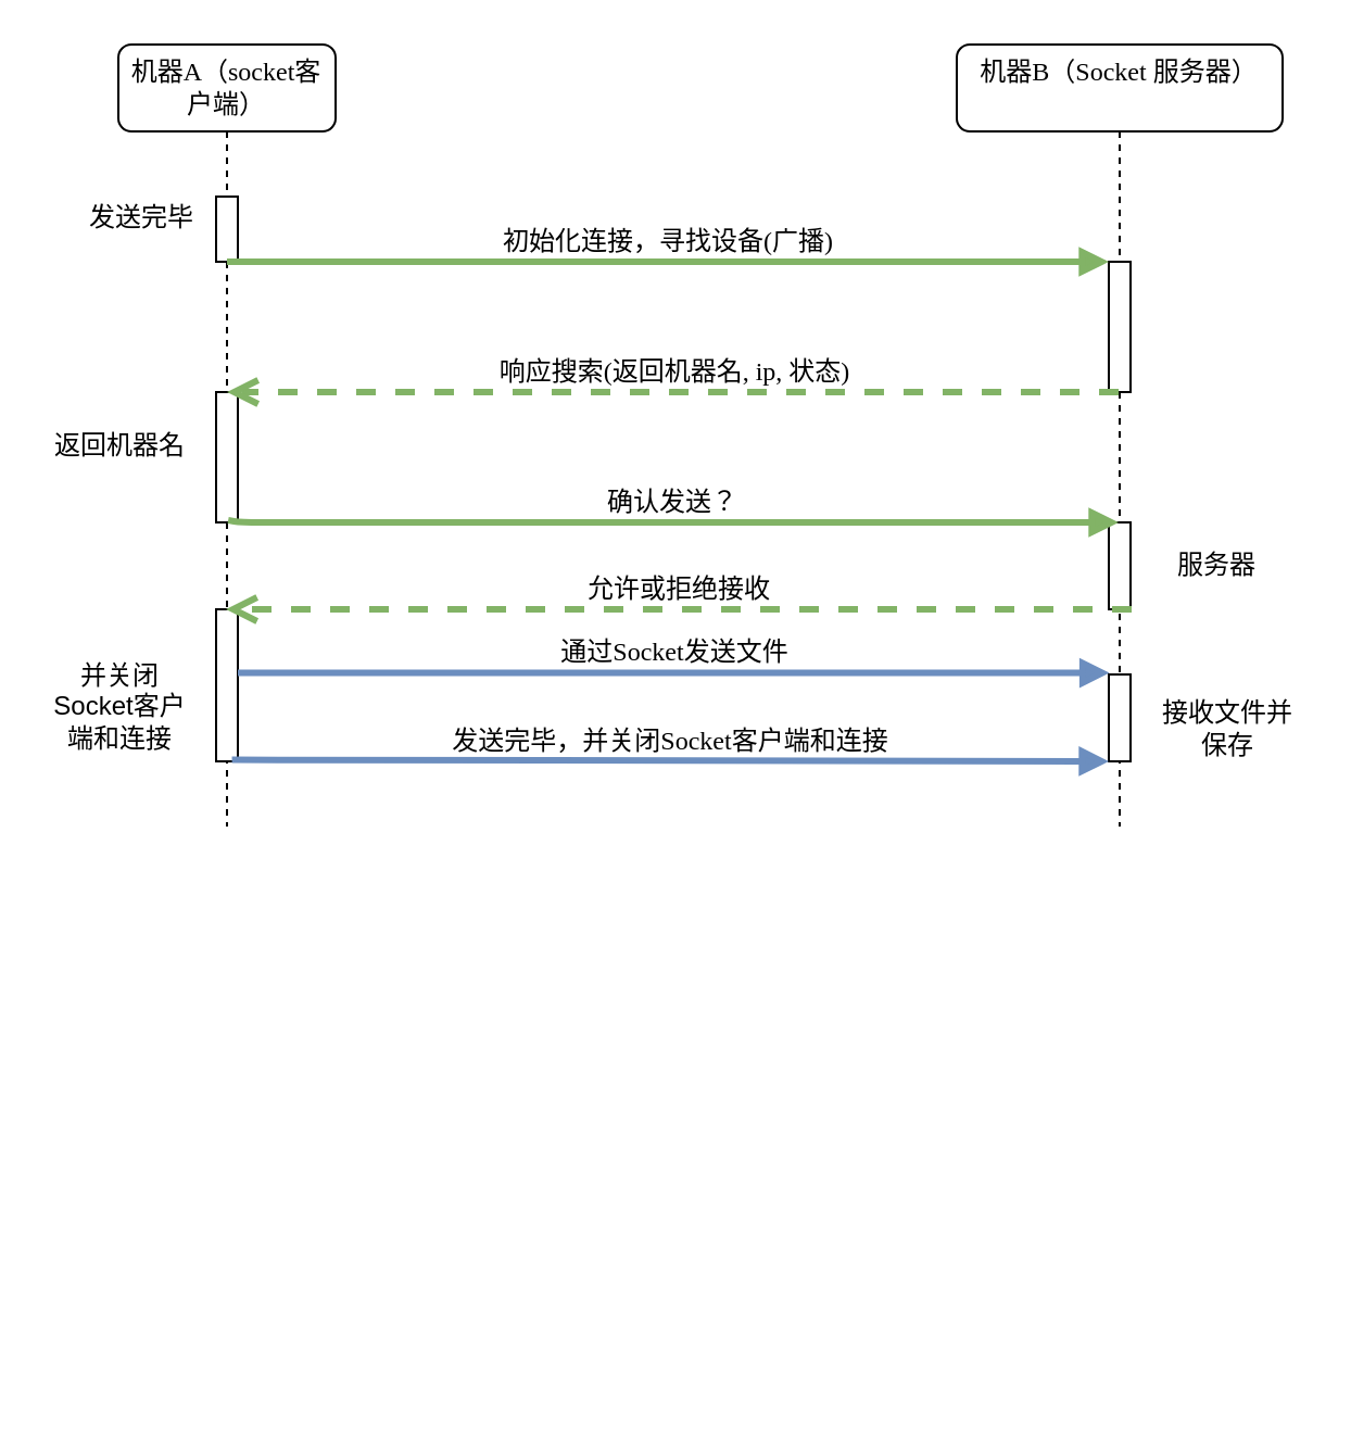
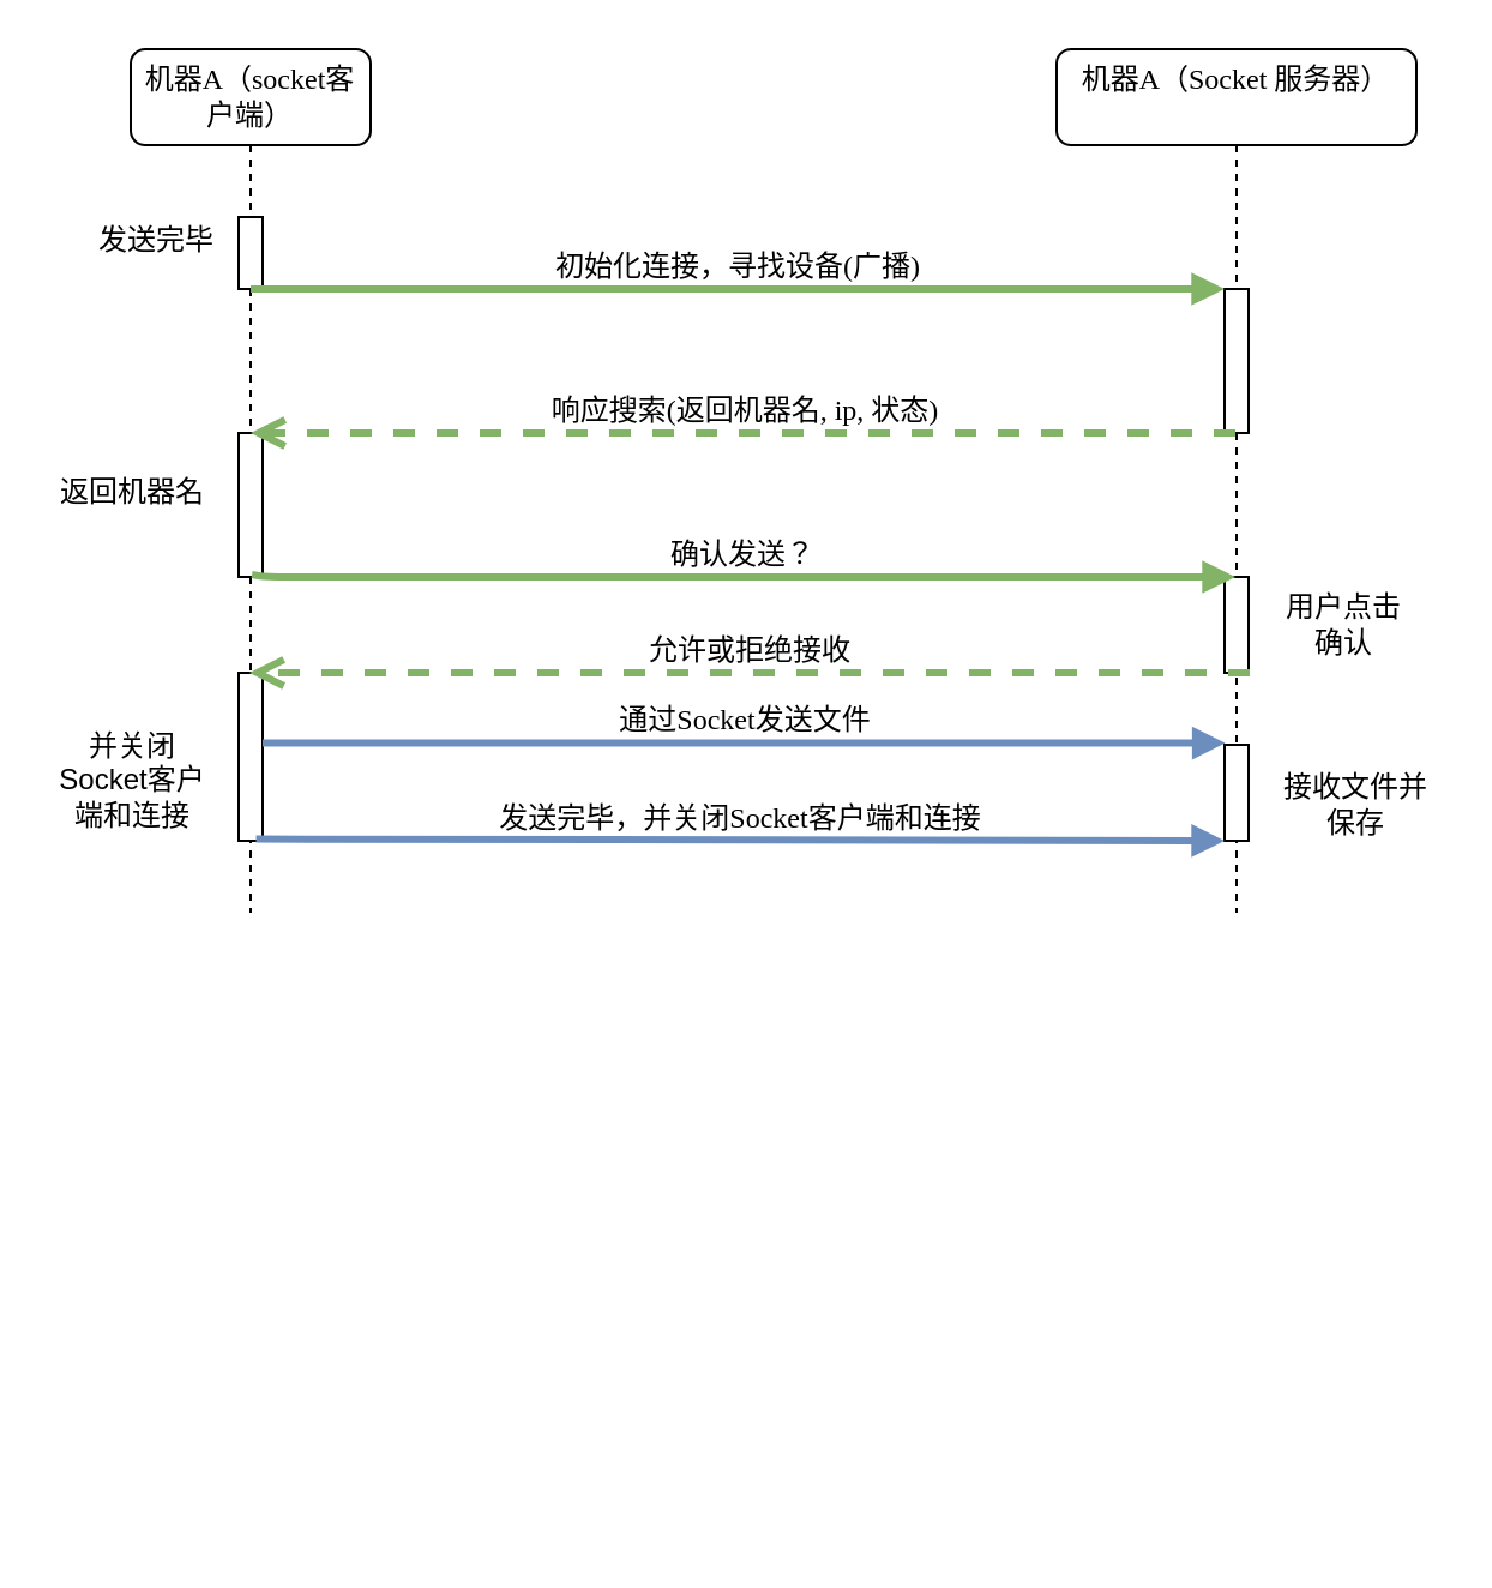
- <mxCell id="2" value="&lt;div&gt;机器B（Socket 服务器）&lt;/div&gt;&lt;div&gt;&lt;br&gt;&lt;/div&gt;" style="shape=umlLifeline;perimeter=lifelinePerimeter;whiteSpace=wrap;html=1;container=1;collapsible=0;recursiveResize=0;outlineConnect=0;rounded=1;shadow=0;comic=0;labelBackgroundColor=none;strokeWidth=1;fontFamily=Verdana;fontSize=12;align=center;" parent="1" vertex="1"><mxGeometry x="440" y="20" width="150" height="360" as="geometry" /></mxCell>
+ <mxCell id="2" value="&lt;div&gt;机器A（Socket 服务器）&lt;/div&gt;&lt;div&gt;&lt;br&gt;&lt;/div&gt;" style="shape=umlLifeline;perimeter=lifelinePerimeter;whiteSpace=wrap;html=1;container=1;collapsible=0;recursiveResize=0;outlineConnect=0;rounded=1;shadow=0;comic=0;labelBackgroundColor=none;strokeWidth=1;fontFamily=Verdana;fontSize=12;align=center;" parent="1" vertex="1"><mxGeometry x="440" y="20" width="150" height="360" as="geometry" /></mxCell>
- <mxCell id="14" value="服务器" style="text;html=1;strokeColor=none;fillColor=none;align=center;verticalAlign=middle;whiteSpace=wrap;rounded=0;" parent="1" vertex="1"><mxGeometry x="530" y="250" width="60" height="20" as="geometry" /></mxCell>
+ <mxCell id="14" value="用户点击确认" style="text;html=1;strokeColor=none;fillColor=none;align=center;verticalAlign=middle;whiteSpace=wrap;rounded=0;" parent="1" vertex="1"><mxGeometry x="530" y="250" width="60" height="20" as="geometry" /></mxCell>
